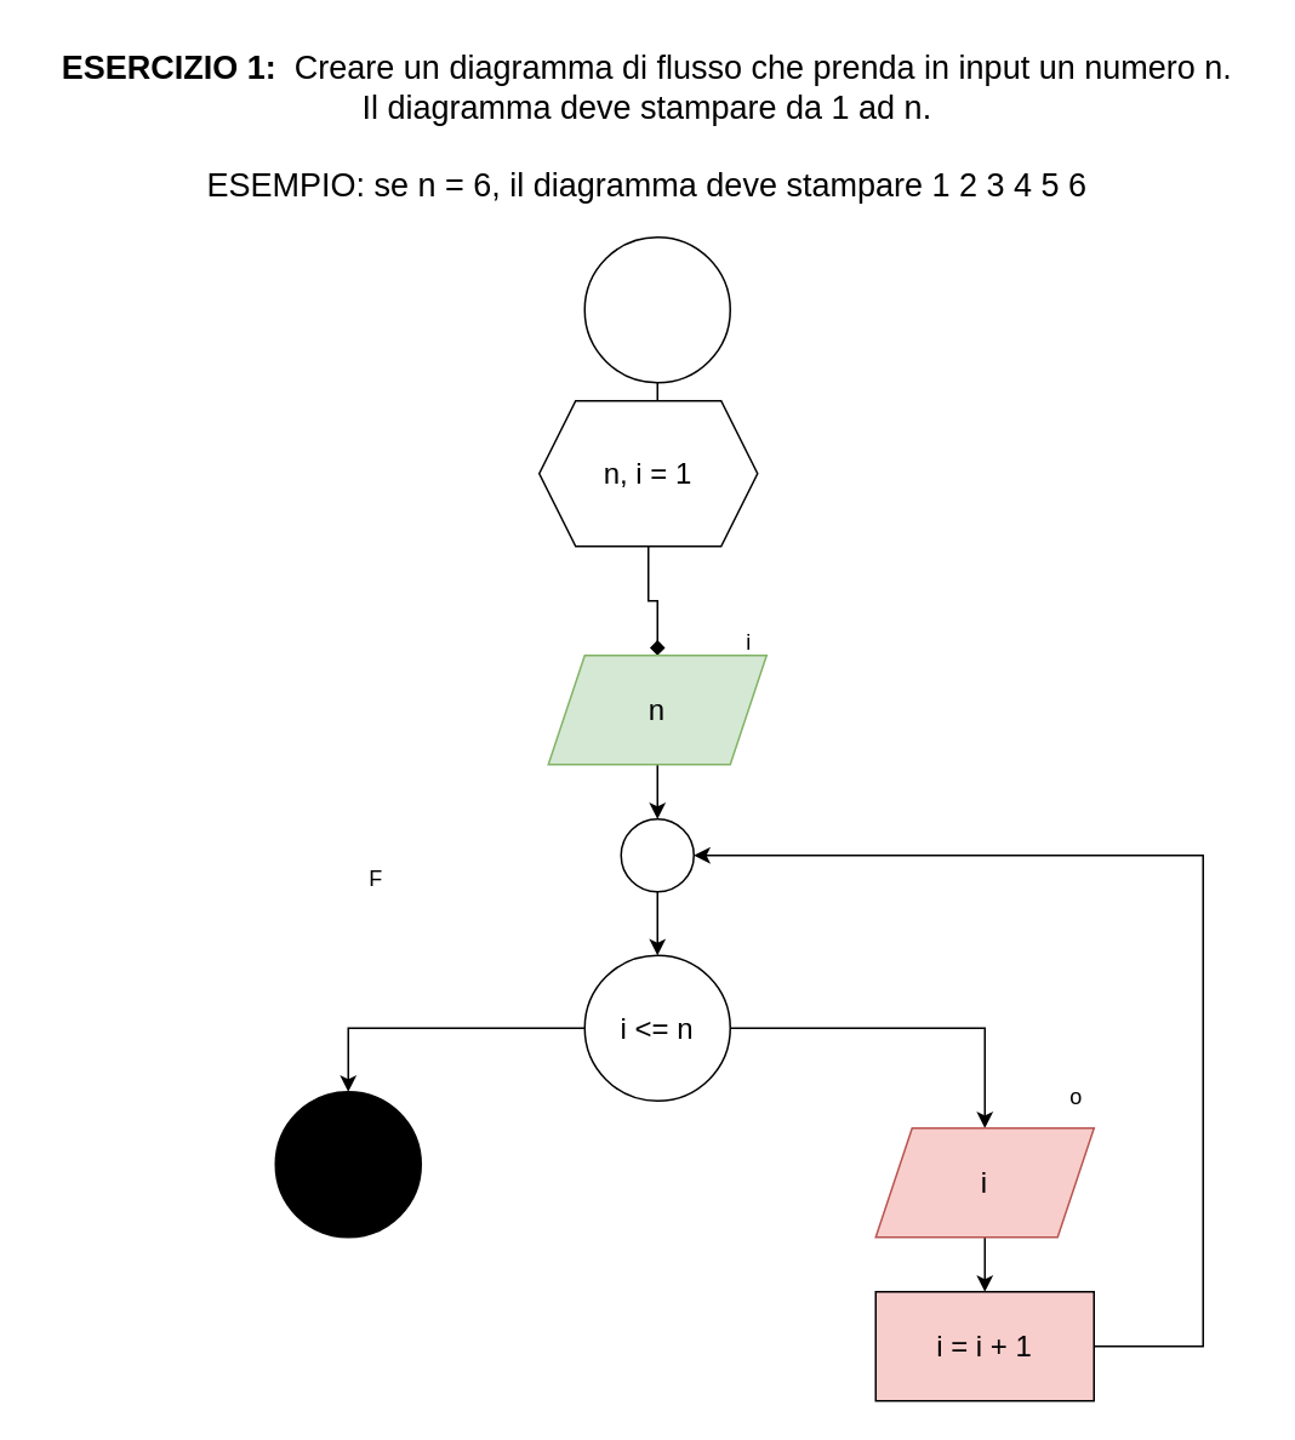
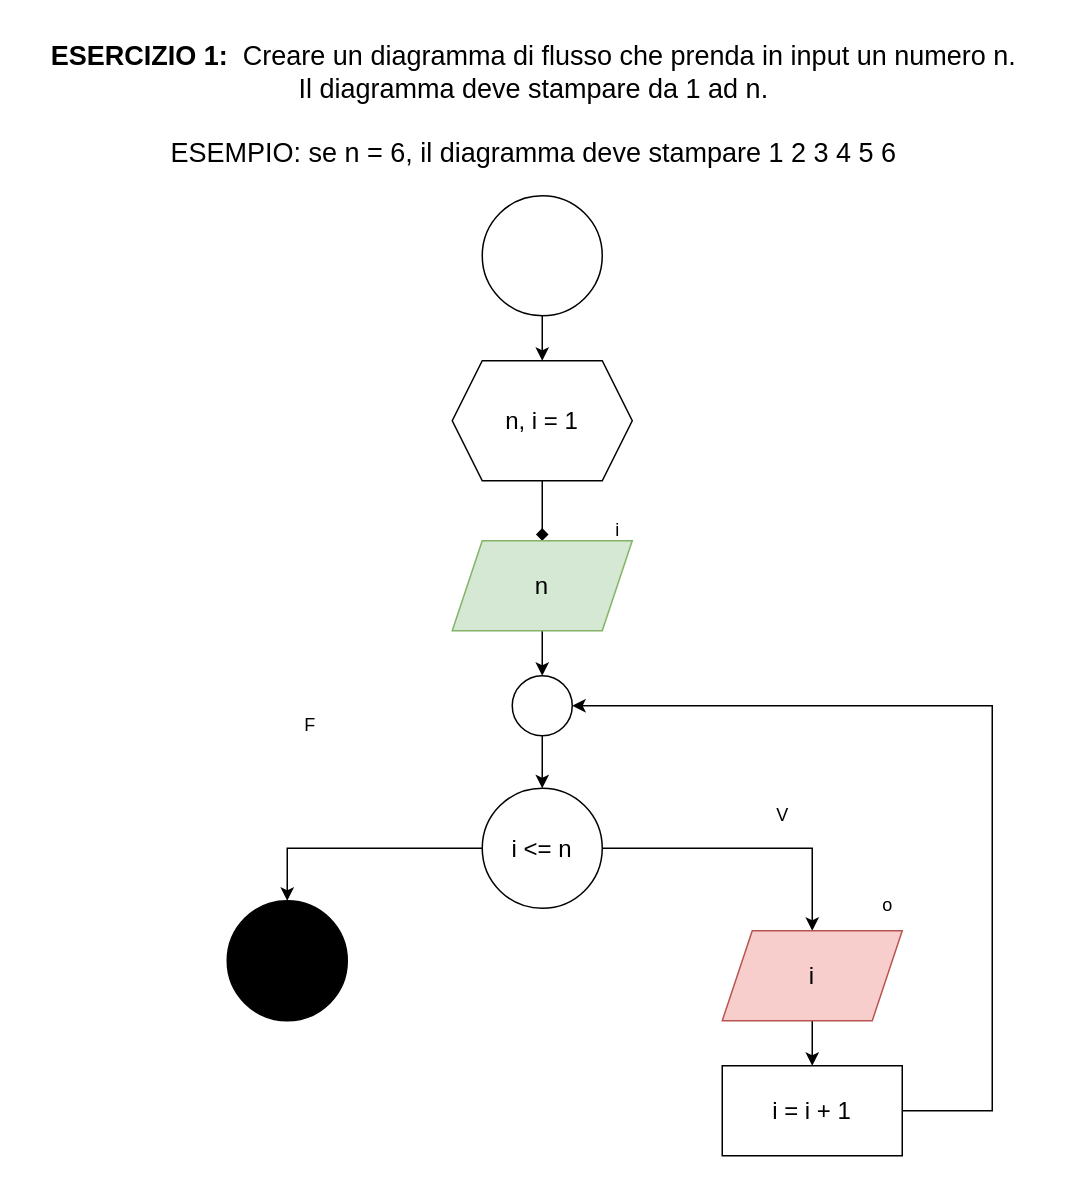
- <mxCell id="6" value="&lt;font style=&quot;font-size: 16px;&quot;&gt;n, i = 1&lt;/font&gt;" style="shape=hexagon;perimeter=hexagonPerimeter2;whiteSpace=wrap;html=1;fixedSize=1;" vertex="1" parent="1"><mxGeometry x="296" y="220" width="120" height="80" as="geometry" /></mxCell>
+ <mxCell id="6" value="&lt;font style=&quot;font-size: 16px;&quot;&gt;n, i = 1&lt;/font&gt;" style="shape=hexagon;perimeter=hexagonPerimeter2;whiteSpace=wrap;html=1;fixedSize=1;" vertex="1" parent="1"><mxGeometry x="301" y="240" width="120" height="80" as="geometry" /></mxCell>
+ <mxCell id="16" value="V" style="text;html=1;align=center;verticalAlign=middle;resizable=0;points=[];autosize=1;strokeColor=none;fillColor=none;" vertex="1" parent="1"><mxGeometry x="506" y="528" width="30" height="30" as="geometry" /></mxCell>
- <mxCell id="20" value="i = i + 1" style="whiteSpace=wrap;html=1;fontSize=16;fillColor=#f8cecc;" vertex="1" parent="1"><mxGeometry x="481" y="710" width="120" height="60" as="geometry" /></mxCell>
+ <mxCell id="20" value="i = i + 1" style="whiteSpace=wrap;html=1;fontSize=16;" vertex="1" parent="1"><mxGeometry x="481" y="710" width="120" height="60" as="geometry" /></mxCell>
